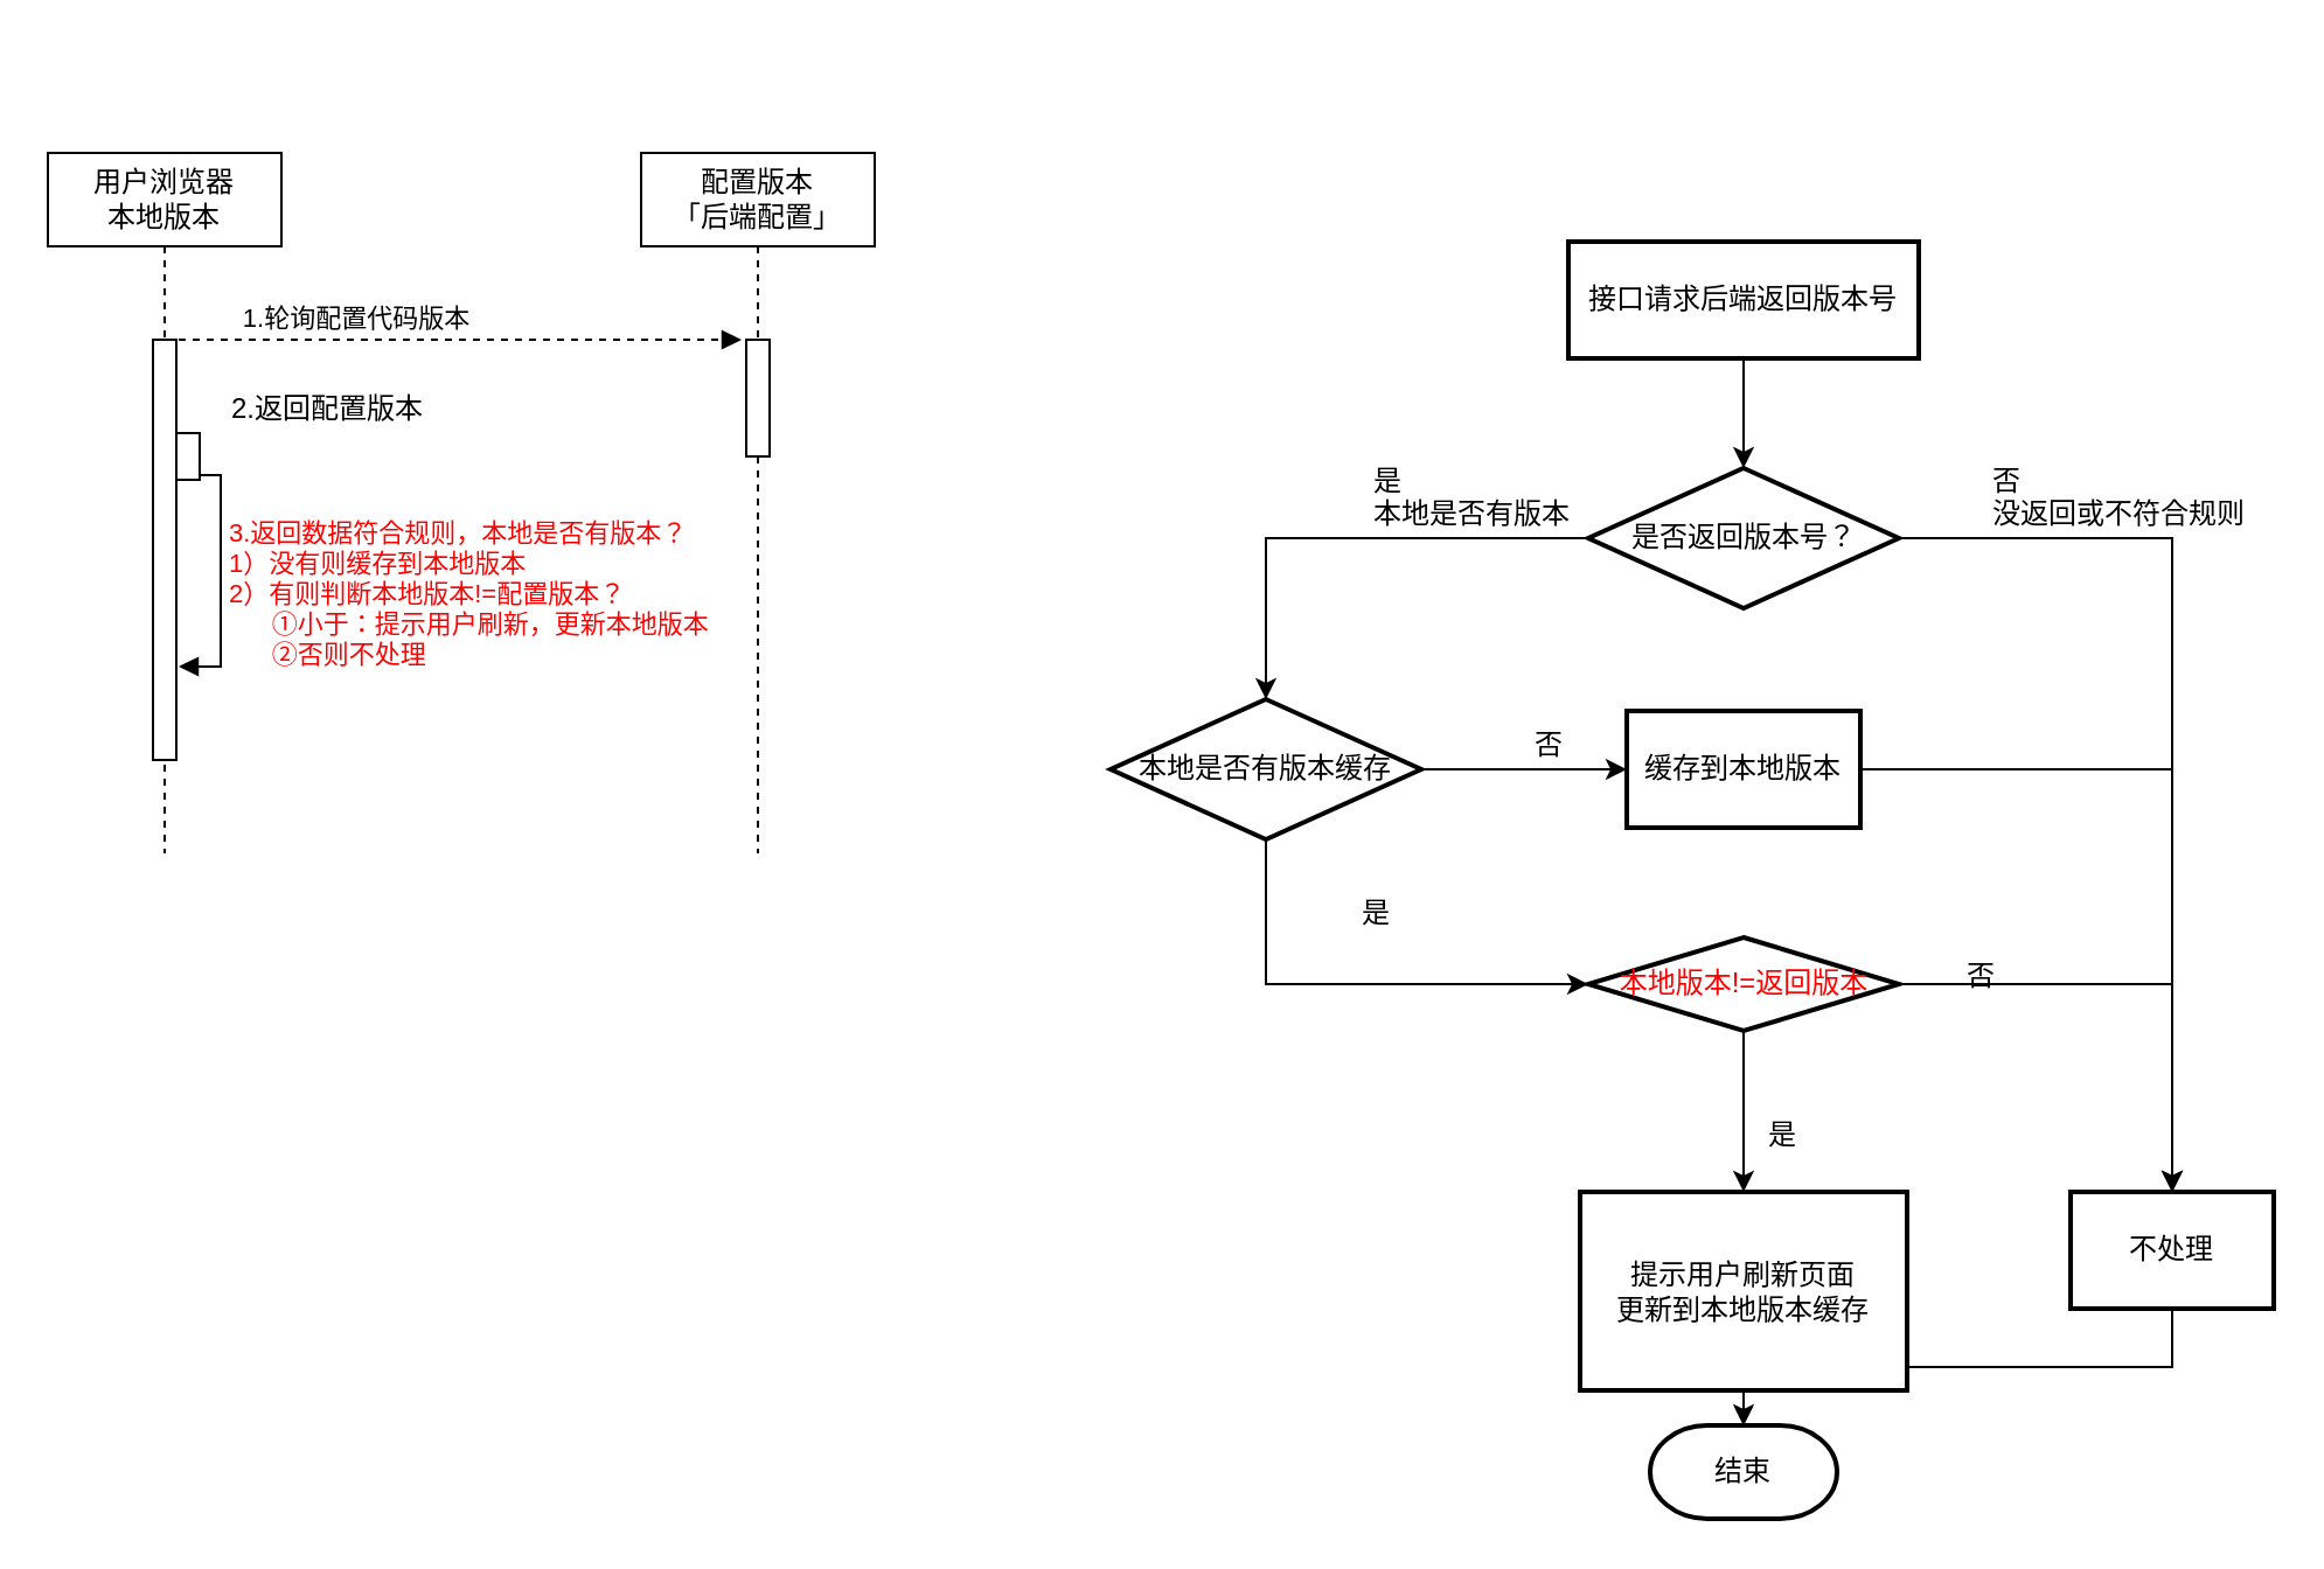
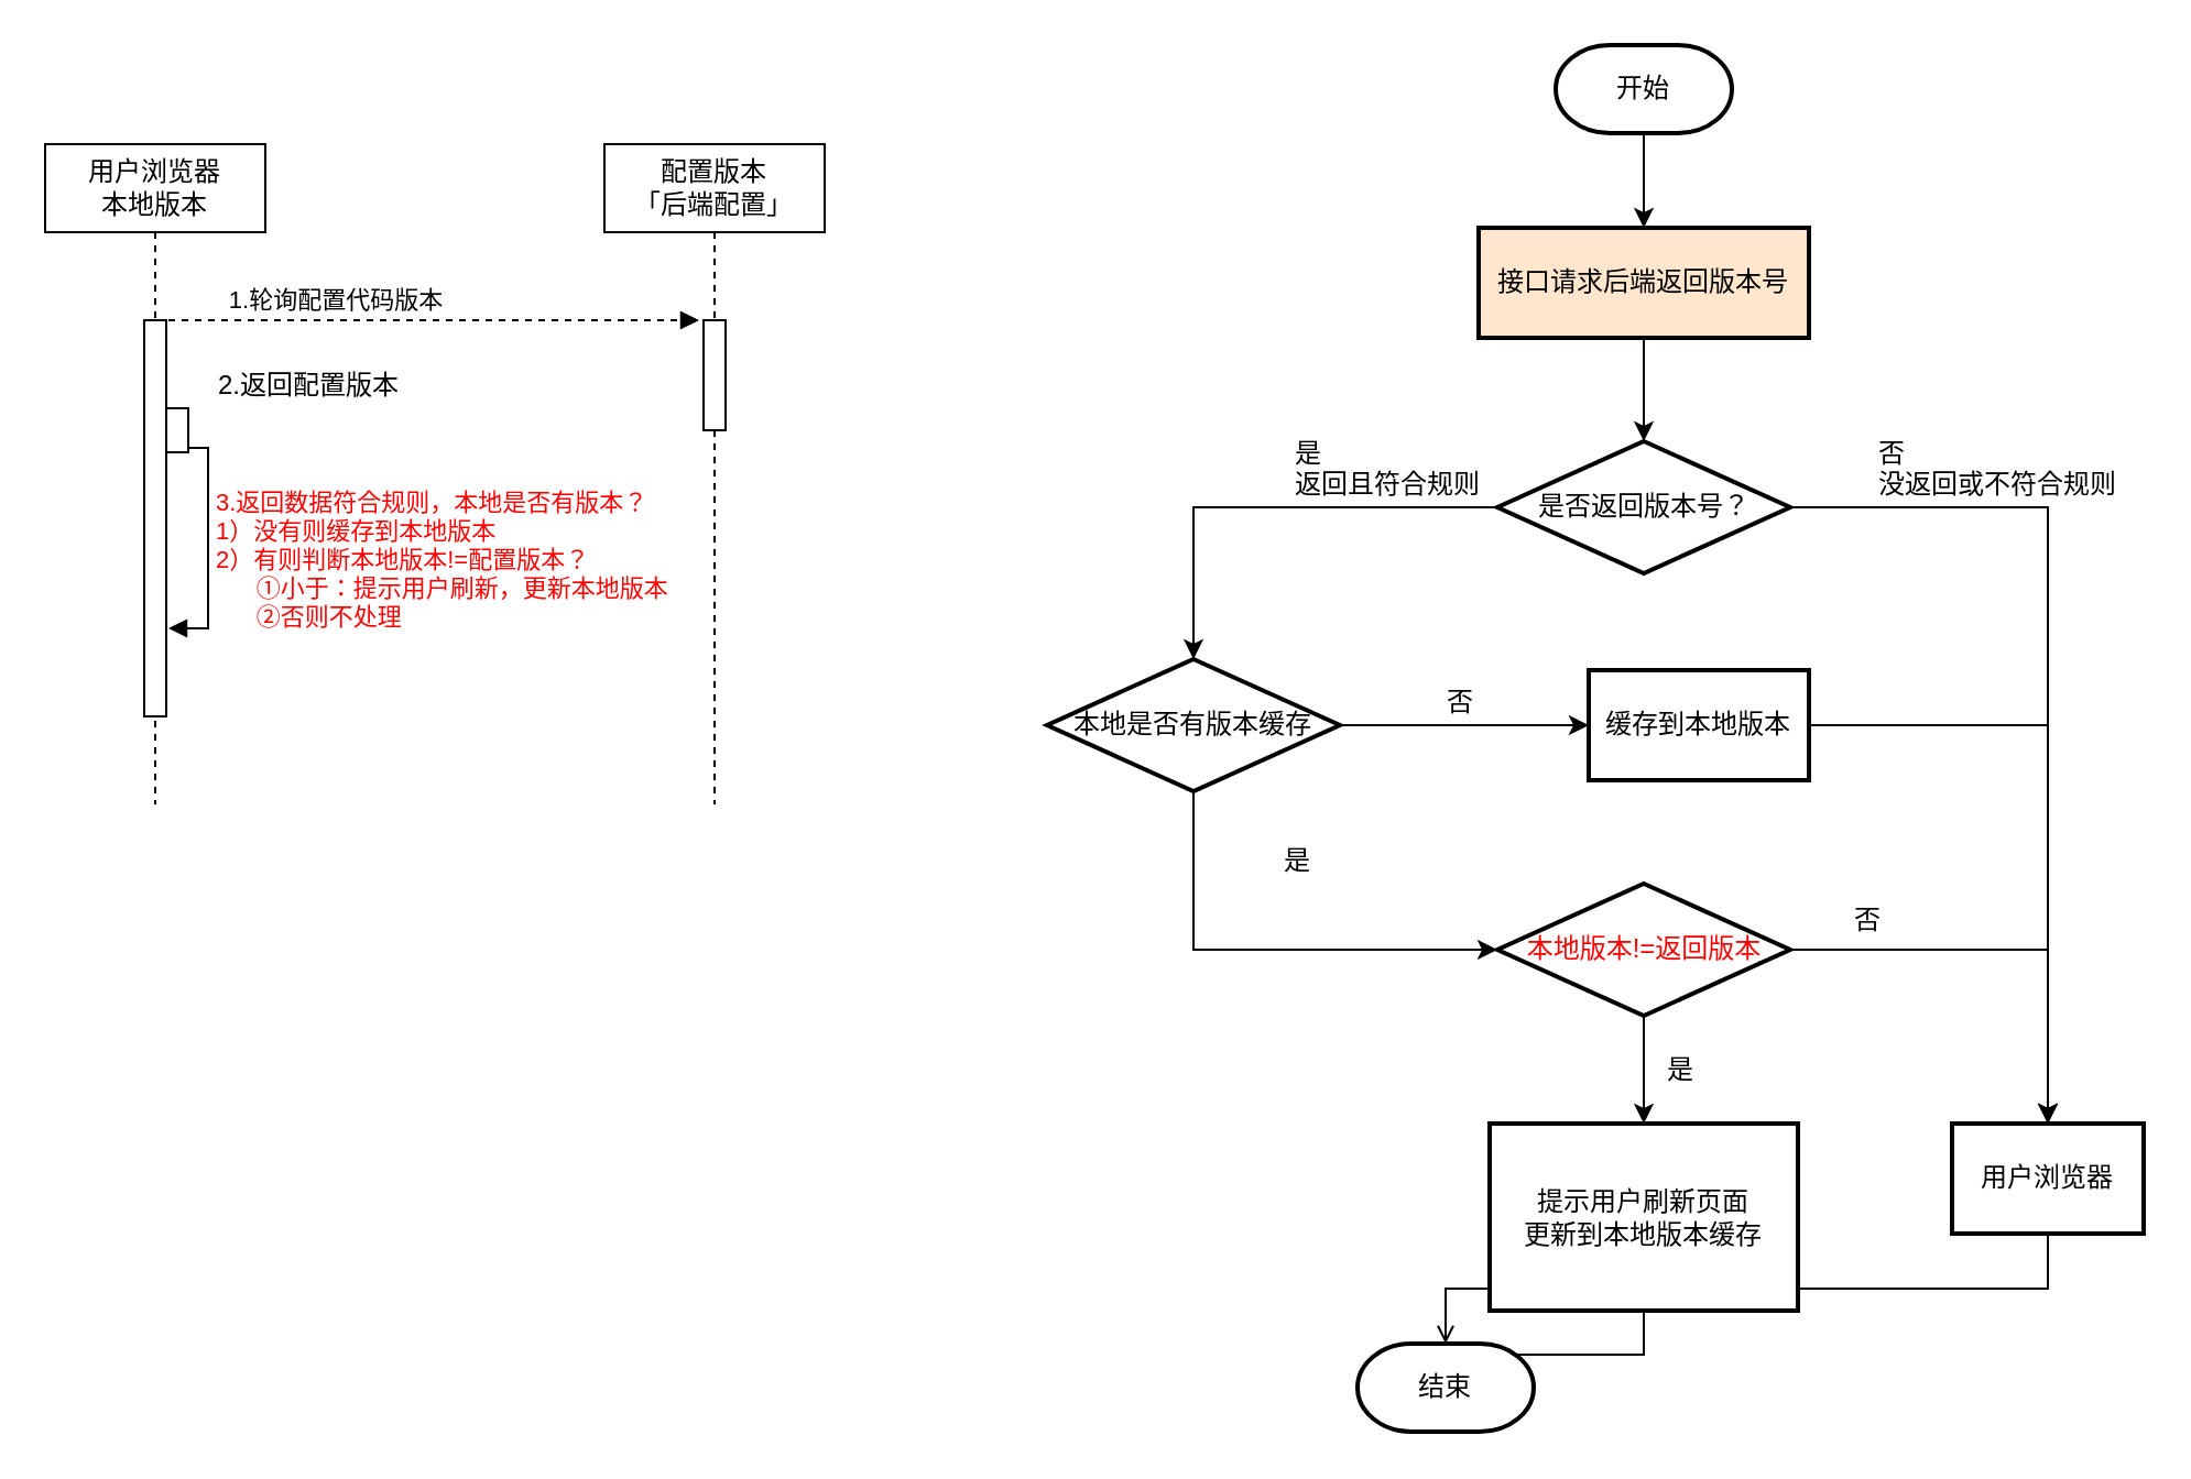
+ <mxCell id="12" value="开始" style="strokeWidth=2;html=1;shape=mxgraph.flowchart.terminator;whiteSpace=wrap;gradientColor=none;" vertex="1" parent="1"><mxGeometry x="706" y="20" width="80" height="40" as="geometry" /></mxCell>
+ <mxCell id="11" value="" style="edgeStyle=orthogonalEdgeStyle;rounded=0;orthogonalLoop=1;jettySize=auto;html=1;entryX=0.5;entryY=0;entryDx=0;entryDy=0;" edge="1" parent="1" source="12" target="14"><mxGeometry relative="1" as="geometry"><mxPoint x="746" y="140" as="targetPoint" /></mxGeometry></mxCell>
- <mxCell id="14" value="接口请求后端返回版本号" style="rounded=0;whiteSpace=wrap;html=1;absoluteArcSize=1;arcSize=14;strokeWidth=2;" vertex="1" parent="1"><mxGeometry x="671" y="103" width="150" height="50" as="geometry" /></mxCell>
+ <mxCell id="14" value="接口请求后端返回版本号" style="rounded=0;whiteSpace=wrap;html=1;absoluteArcSize=1;arcSize=14;strokeWidth=2;fillColor=#ffe6cc;" vertex="1" parent="1"><mxGeometry x="671" y="103" width="150" height="50" as="geometry" /></mxCell>
- <mxCell id="24" value="是&lt;br&gt;本地是否有版本" style="text;html=1;resizable=0;points=[];autosize=1;align=left;verticalAlign=top;spacingTop=-4;" vertex="1" parent="1"><mxGeometry x="586" y="196" width="100" height="30" as="geometry" /></mxCell>
+ <mxCell id="24" value="是&lt;br&gt;返回且符合规则" style="text;html=1;resizable=0;points=[];autosize=1;align=left;verticalAlign=top;spacingTop=-4;" vertex="1" parent="1"><mxGeometry x="586" y="196" width="100" height="30" as="geometry" /></mxCell>
- <mxCell id="26" value="缓存到本地版本" style="rounded=0;whiteSpace=wrap;html=1;gradientColor=none;strokeWidth=2;" vertex="1" parent="1"><mxGeometry x="696" y="304" width="100" height="50" as="geometry" /></mxCell>
+ <mxCell id="26" value="缓存到本地版本" style="rounded=0;whiteSpace=wrap;html=1;gradientColor=none;strokeWidth=2;" vertex="1" parent="1"><mxGeometry x="721" y="304" width="100" height="50" as="geometry" /></mxCell>
- <mxCell id="30" value="&lt;font color=&quot;#ff0000&quot;&gt;本地版本!=返回版本&lt;/font&gt;" style="strokeWidth=2;html=1;shape=mxgraph.flowchart.decision;whiteSpace=wrap;rounded=0;gradientColor=none;" vertex="1" parent="1"><mxGeometry x="679.5" y="401" width="133" height="40" as="geometry" /></mxCell>
+ <mxCell id="30" value="&lt;font color=&quot;#ff0000&quot;&gt;本地版本!=返回版本&lt;/font&gt;" style="strokeWidth=2;html=1;shape=mxgraph.flowchart.decision;whiteSpace=wrap;rounded=0;gradientColor=none;" vertex="1" parent="1"><mxGeometry x="679.5" y="401" width="133" height="60" as="geometry" /></mxCell>
- <mxCell id="19" value="不处理" style="rounded=0;whiteSpace=wrap;html=1;gradientColor=none;strokeWidth=2;" vertex="1" parent="1"><mxGeometry x="886" y="510" width="87" height="50" as="geometry" /></mxCell>
+ <mxCell id="19" value="用户浏览器" style="rounded=0;whiteSpace=wrap;html=1;gradientColor=none;strokeWidth=2;" vertex="1" parent="1"><mxGeometry x="886" y="510" width="87" height="50" as="geometry" /></mxCell>
- <mxCell id="36" value="结束" style="strokeWidth=2;html=1;shape=mxgraph.flowchart.terminator;whiteSpace=wrap;gradientColor=none;" vertex="1" parent="1"><mxGeometry x="706" y="610" width="80" height="40" as="geometry" /></mxCell>
+ <mxCell id="36" value="结束" style="strokeWidth=2;html=1;shape=mxgraph.flowchart.terminator;whiteSpace=wrap;gradientColor=none;" vertex="1" parent="1"><mxGeometry x="616" y="610" width="80" height="40" as="geometry" /></mxCell>
